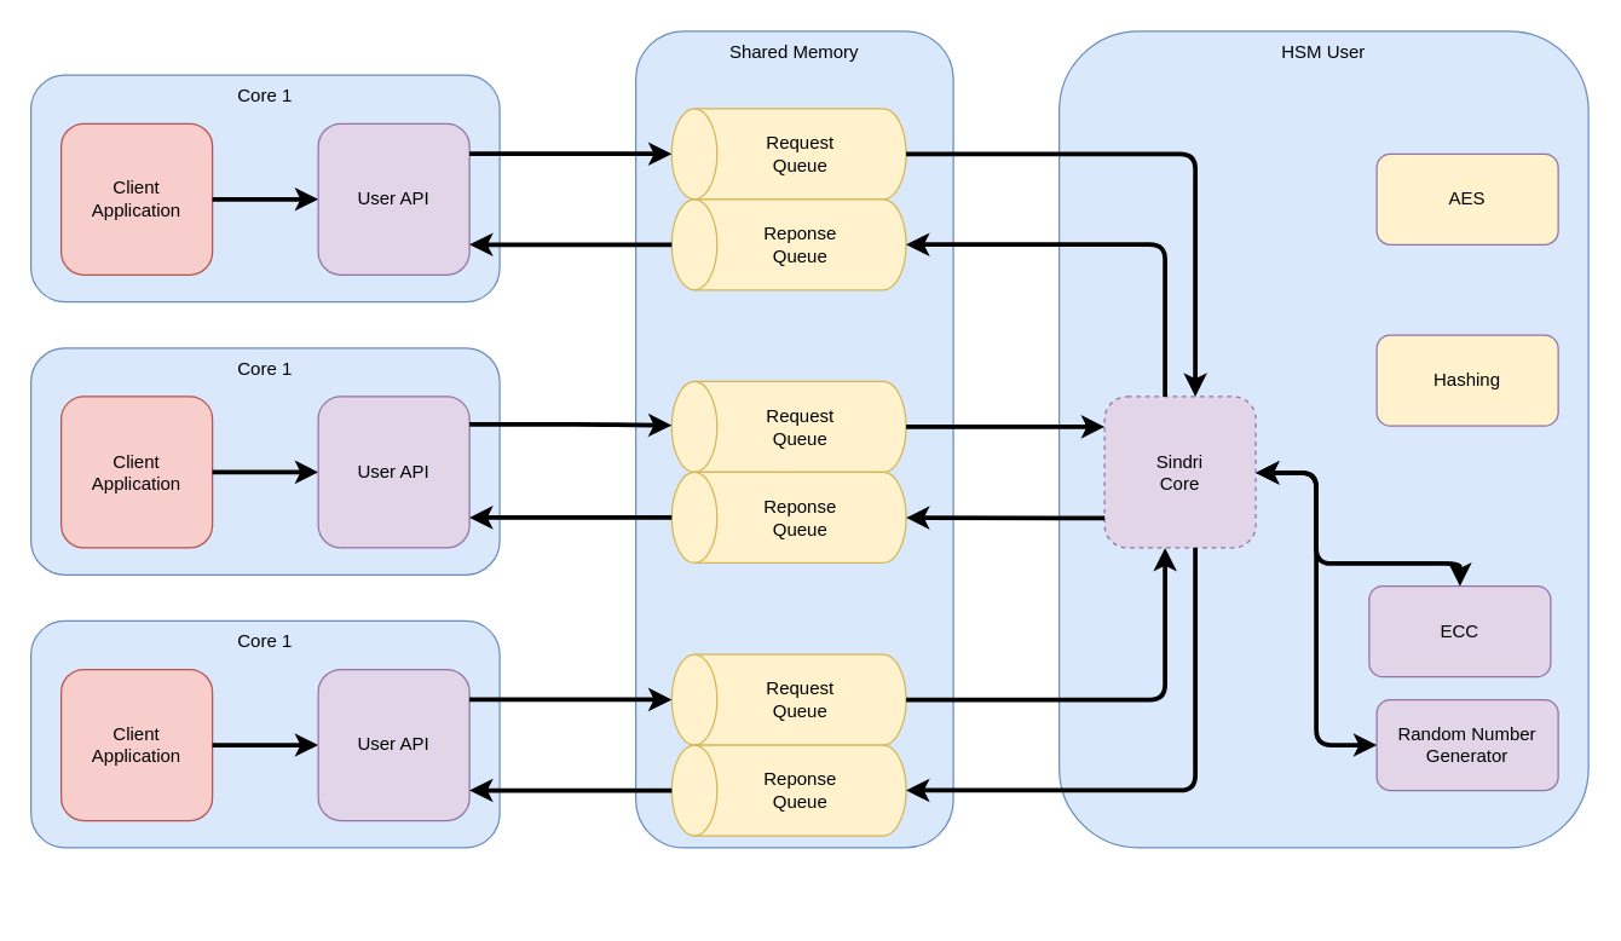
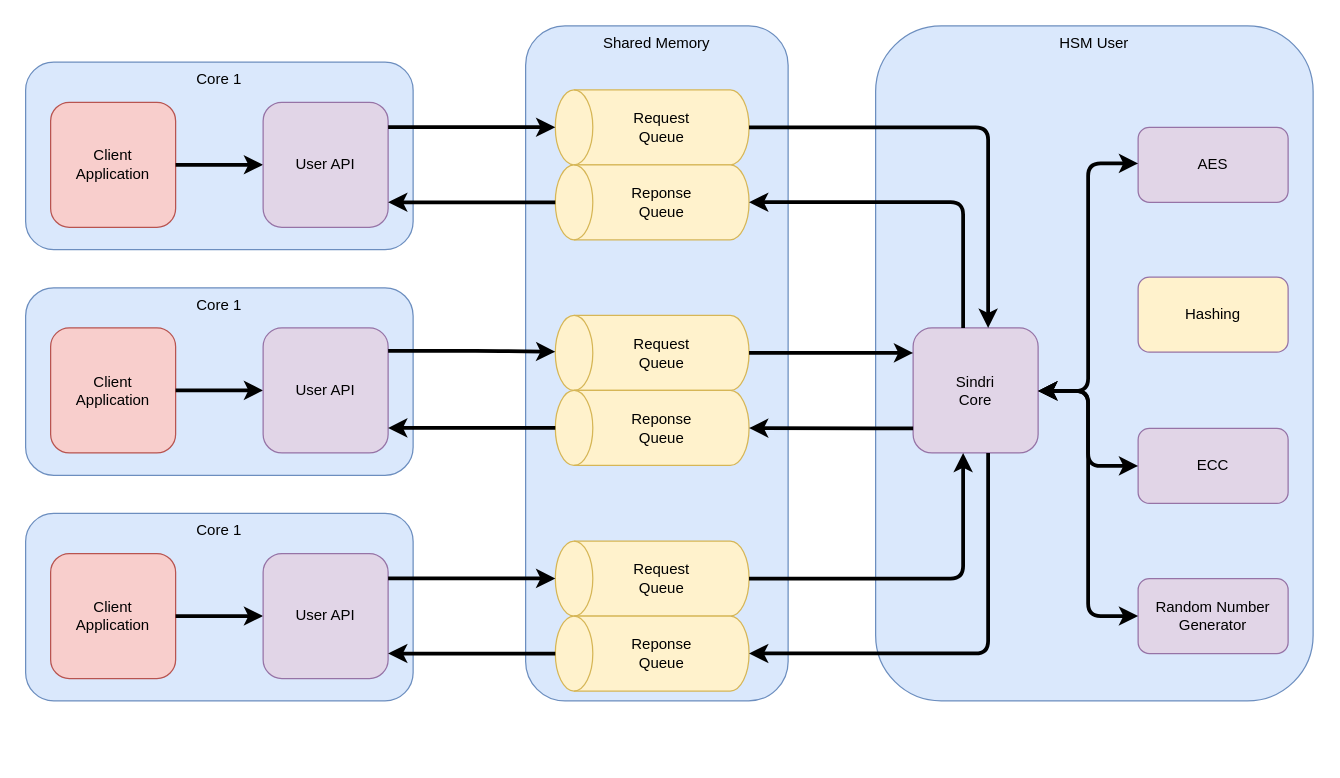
- <mxCell id="9" value="AES" style="rounded=1;whiteSpace=wrap;html=1;fillColor=#fff2cc;strokeColor=#9673a6;" parent="1" vertex="1"><mxGeometry x="910" y="101.14" width="120" height="60" as="geometry" /></mxCell>
+ <mxCell id="9" value="AES" style="rounded=1;whiteSpace=wrap;html=1;fillColor=#e1d5e7;strokeColor=#9673a6;" parent="1" vertex="1"><mxGeometry x="910" y="101.14" width="120" height="60" as="geometry" /></mxCell>
+ <mxCell id="14" value="" style="endArrow=classic;html=1;strokeWidth=3;edgeStyle=orthogonalEdgeStyle;startArrow=classic;startFill=1;rounded=1;" parent="1" source="9" target="8" edge="1"><mxGeometry width="50" height="50" relative="1" as="geometry"><mxPoint x="770" y="260.003" as="sourcePoint" /><mxPoint x="608.75" y="167.662" as="targetPoint" /><Array as="points"><mxPoint x="870" y="130" /><mxPoint x="870" y="312" /></Array></mxGeometry></mxCell>
- <mxCell id="8" value="Sindri&lt;br&gt;Core" style="whiteSpace=wrap;html=1;aspect=fixed;fillColor=#e1d5e7;strokeColor=#9673a6;rounded=1;dashed=1;" parent="1" vertex="1"><mxGeometry x="730" y="261.643" width="100" height="100" as="geometry" /></mxCell>
+ <mxCell id="8" value="Sindri&lt;br&gt;Core" style="whiteSpace=wrap;html=1;aspect=fixed;fillColor=#e1d5e7;strokeColor=#9673a6;rounded=1;" parent="1" vertex="1"><mxGeometry x="730" y="261.643" width="100" height="100" as="geometry" /></mxCell>
- <mxCell id="11" value="ECC" style="rounded=1;whiteSpace=wrap;html=1;fillColor=#e1d5e7;strokeColor=#9673a6;" parent="1" vertex="1"><mxGeometry x="905" y="387" width="120" height="60" as="geometry" /></mxCell>
+ <mxCell id="11" value="ECC" style="rounded=1;whiteSpace=wrap;html=1;fillColor=#e1d5e7;strokeColor=#9673a6;" parent="1" vertex="1"><mxGeometry x="910" y="342" width="120" height="60" as="geometry" /></mxCell>
